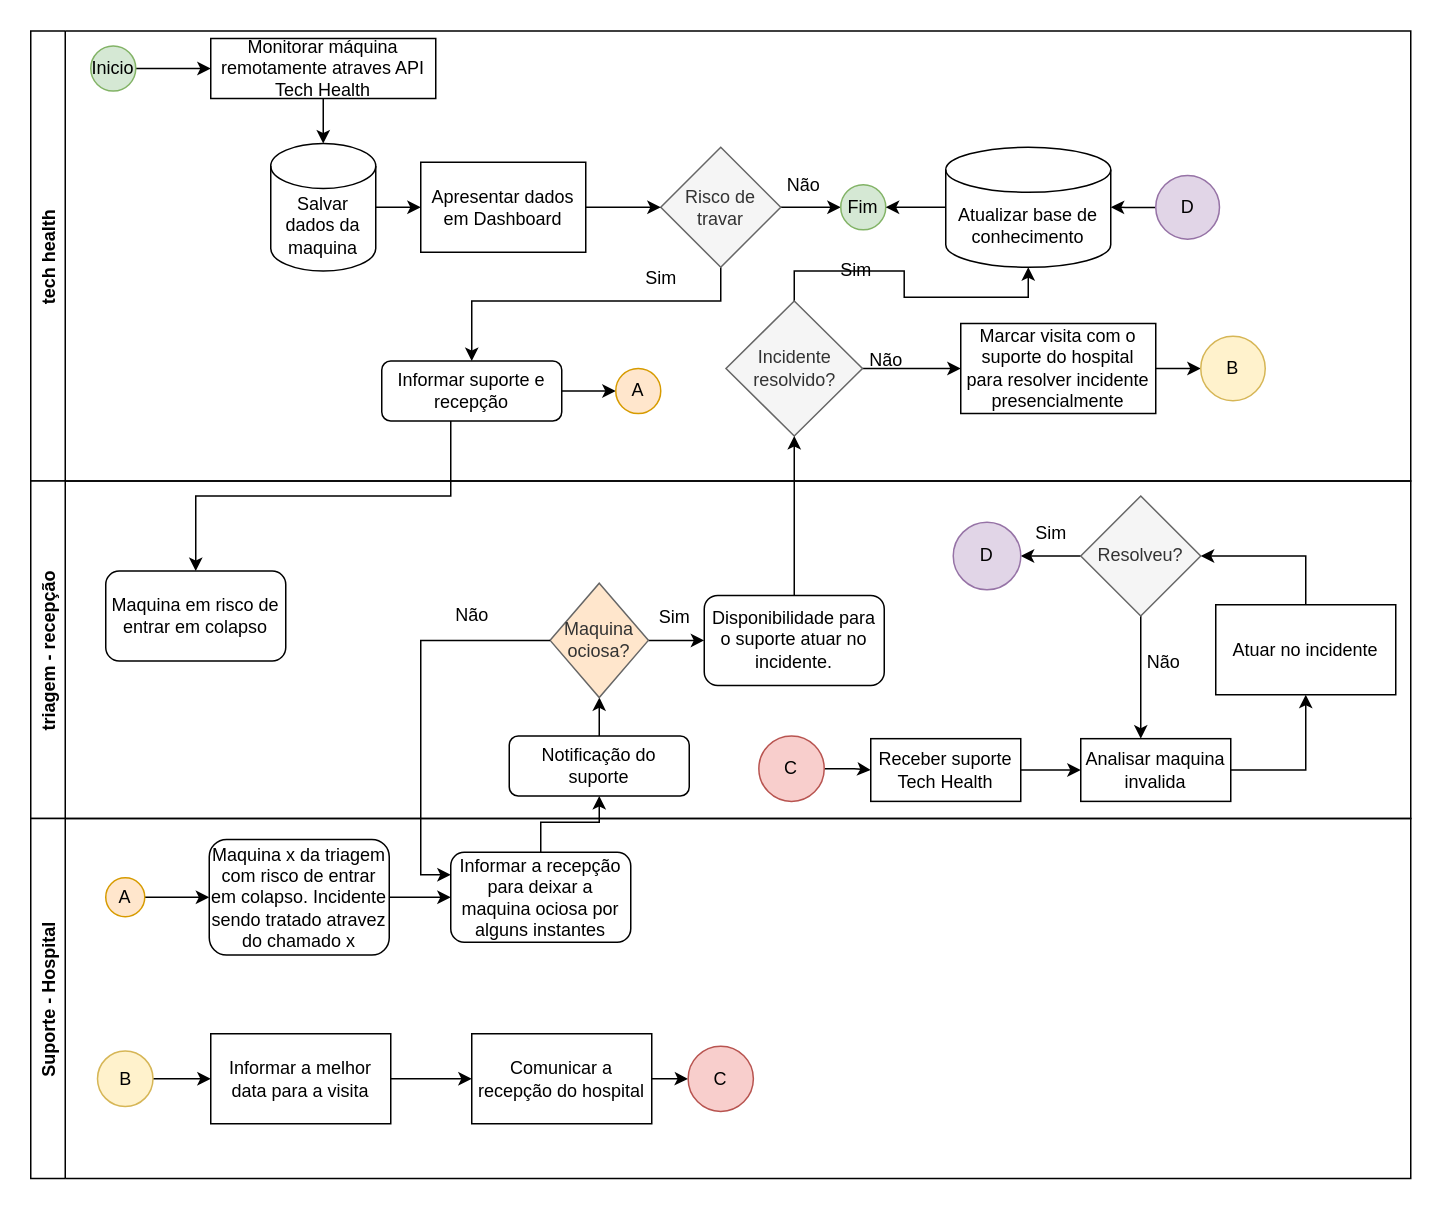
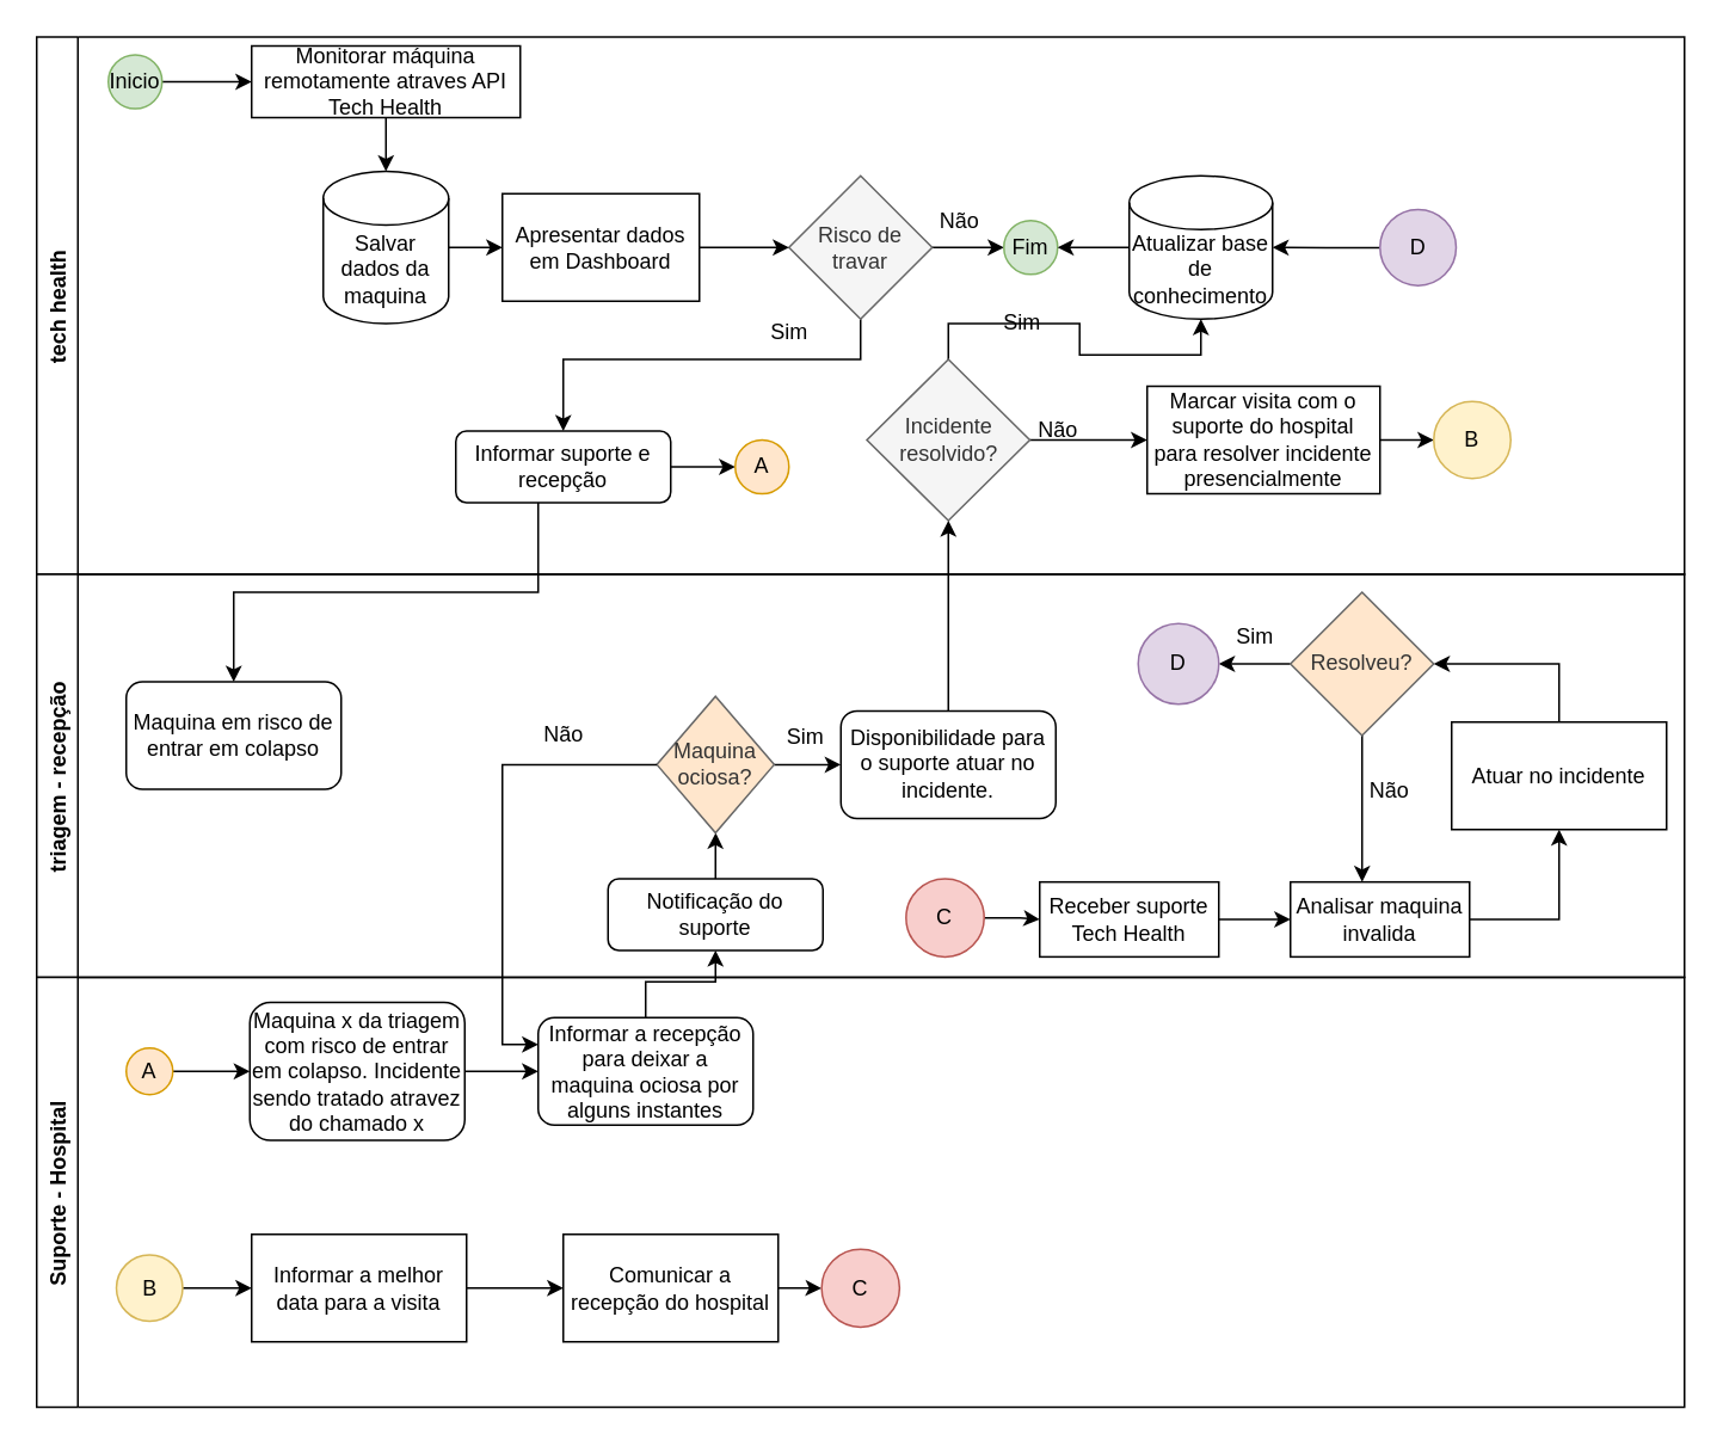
- <mxCell id="24" value="Atualizar base de conhecimento" style="shape=cylinder3;whiteSpace=wrap;html=1;boundedLbl=1;backgroundOutline=1;size=15;" parent="2" vertex="1"><mxGeometry x="610" y="77.5" width="110" height="80" as="geometry" /></mxCell>
+ <mxCell id="24" value="Atualizar base de conhecimento" style="shape=cylinder3;whiteSpace=wrap;html=1;boundedLbl=1;backgroundOutline=1;size=15;" parent="2" vertex="1"><mxGeometry x="610" y="77.5" width="80" height="80" as="geometry" /></mxCell>
- <mxCell id="62" value="Resolveu?" style="rhombus;whiteSpace=wrap;html=1;rounded=0;fillColor=#f5f5f5;fontColor=#333333;strokeColor=#666666;" parent="28" vertex="1"><mxGeometry x="700" y="10.0" width="80" height="80" as="geometry" /></mxCell>
+ <mxCell id="62" value="Resolveu?" style="rhombus;whiteSpace=wrap;html=1;rounded=0;fillColor=#ffe6cc;fontColor=#333333;strokeColor=#666666;" parent="28" vertex="1"><mxGeometry x="700" y="10.0" width="80" height="80" as="geometry" /></mxCell>
